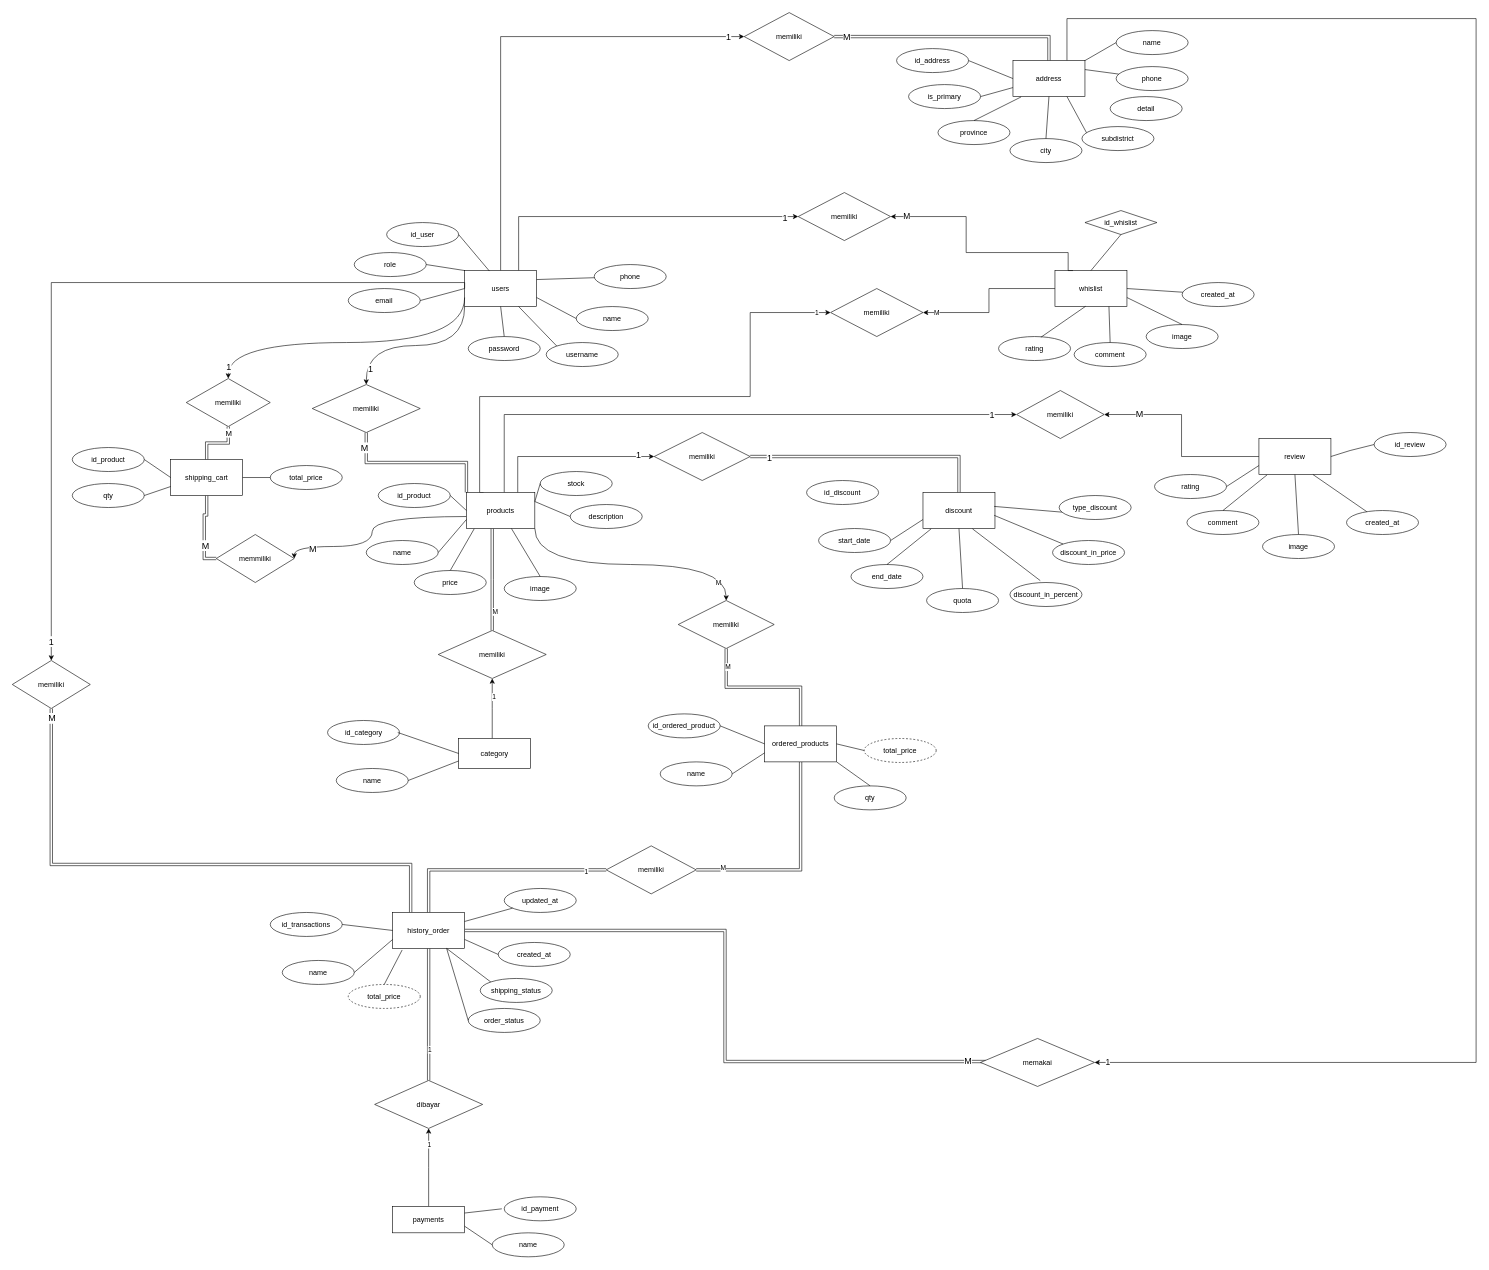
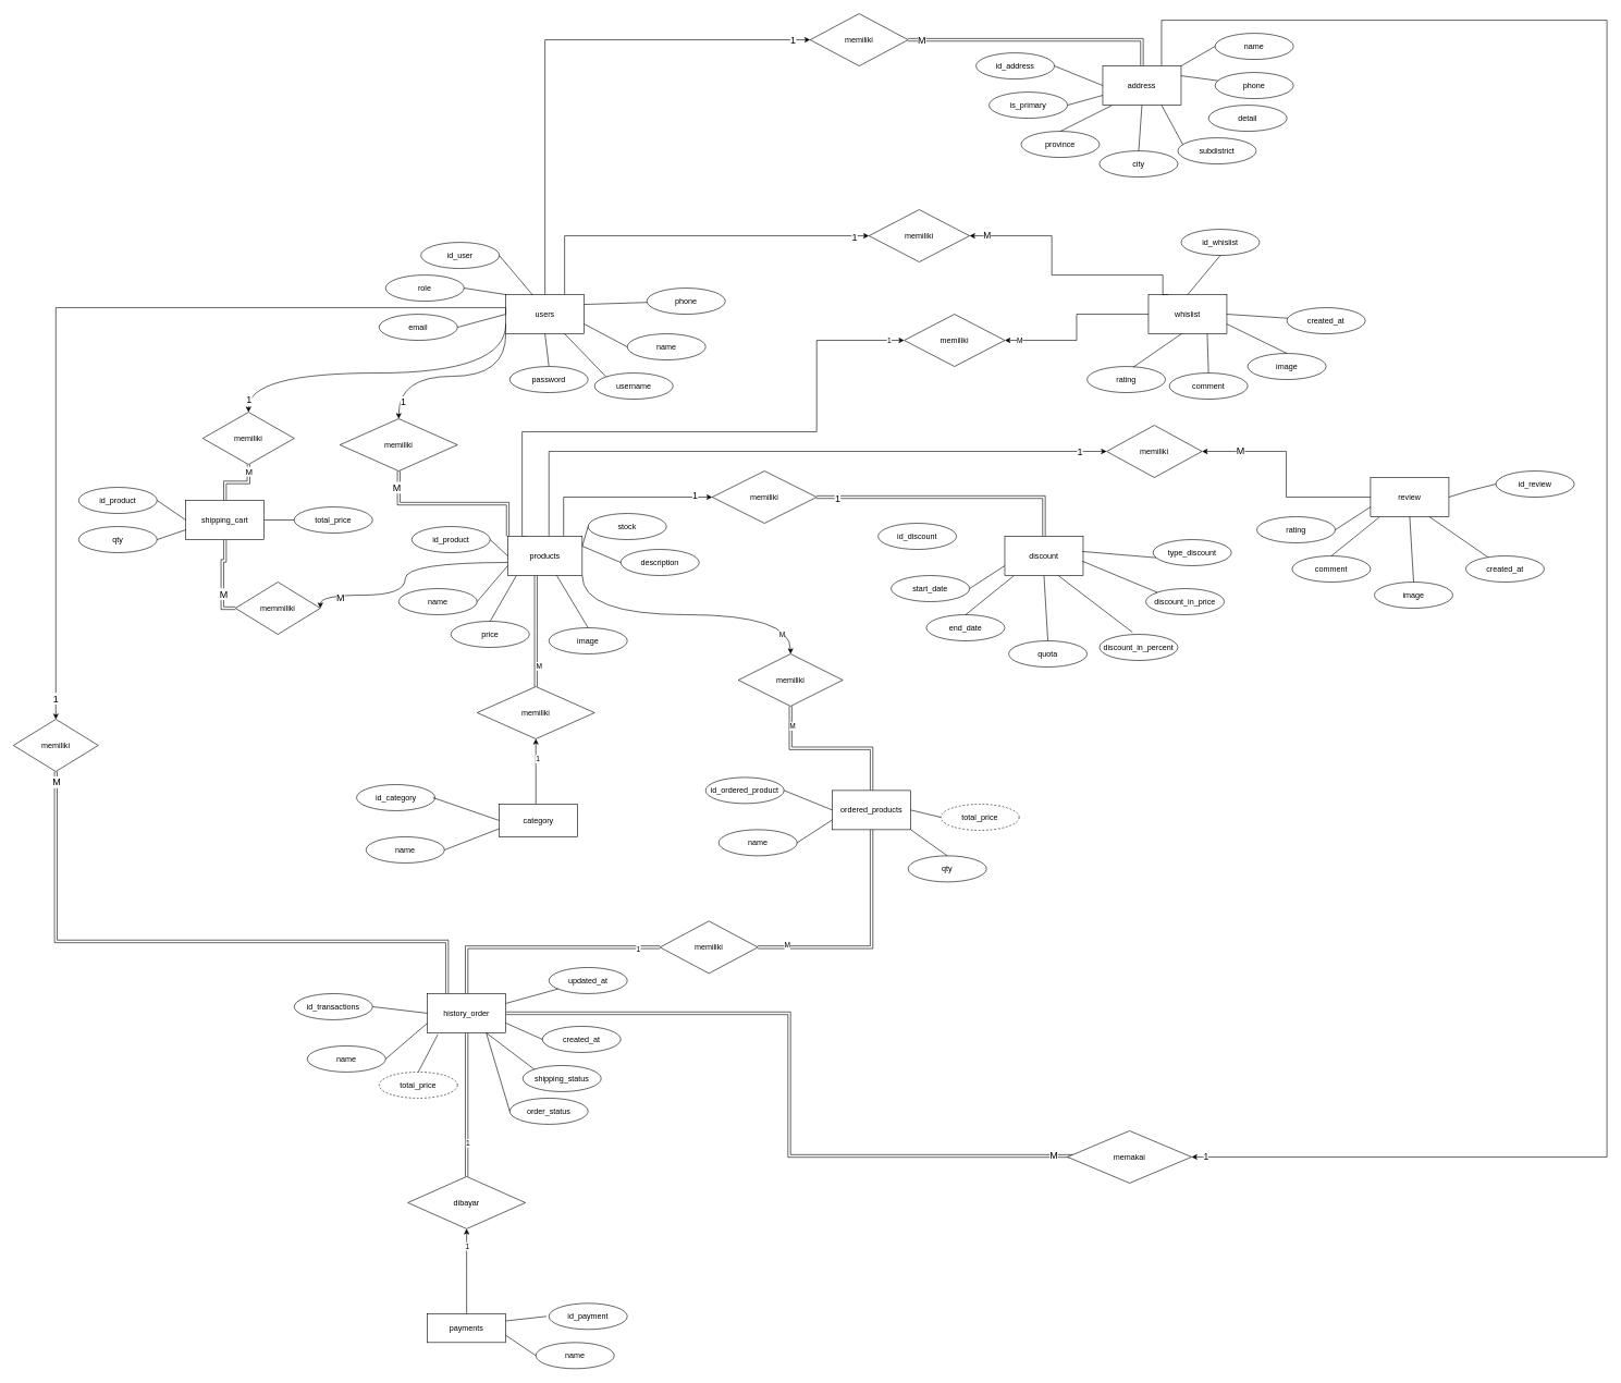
- <mxCell id="144" value="id_whislist" style="rhombus;whiteSpace=wrap;html=1;" parent="1" vertex="1"><mxGeometry x="1808" y="350" width="120" height="40" as="geometry" /></mxCell>
+ <mxCell id="144" value="id_whislist" style="ellipse;whiteSpace=wrap;html=1;" parent="1" vertex="1"><mxGeometry x="1808" y="350" width="120" height="40" as="geometry" /></mxCell>
